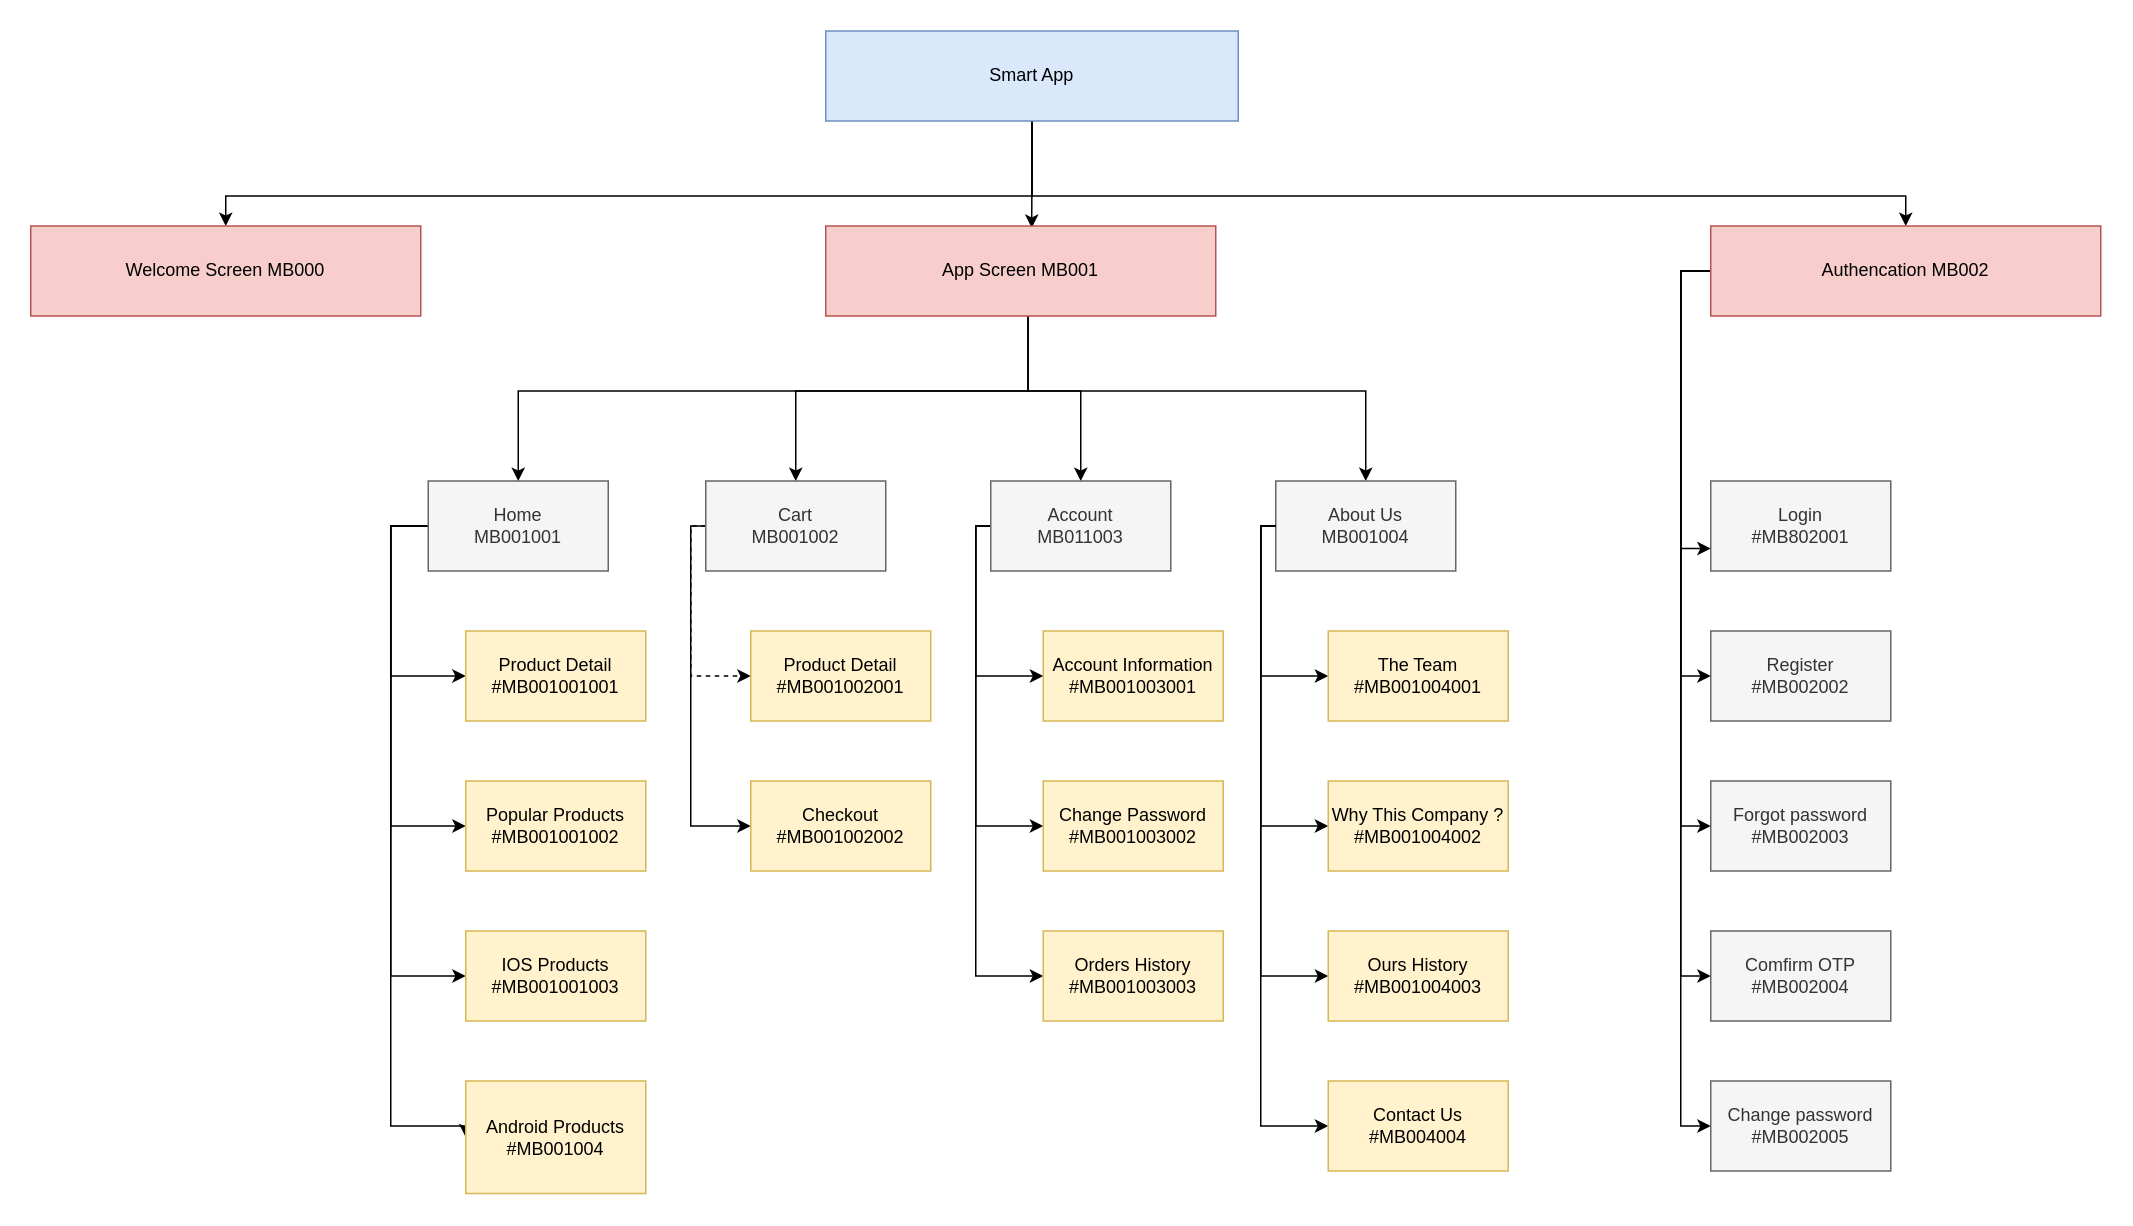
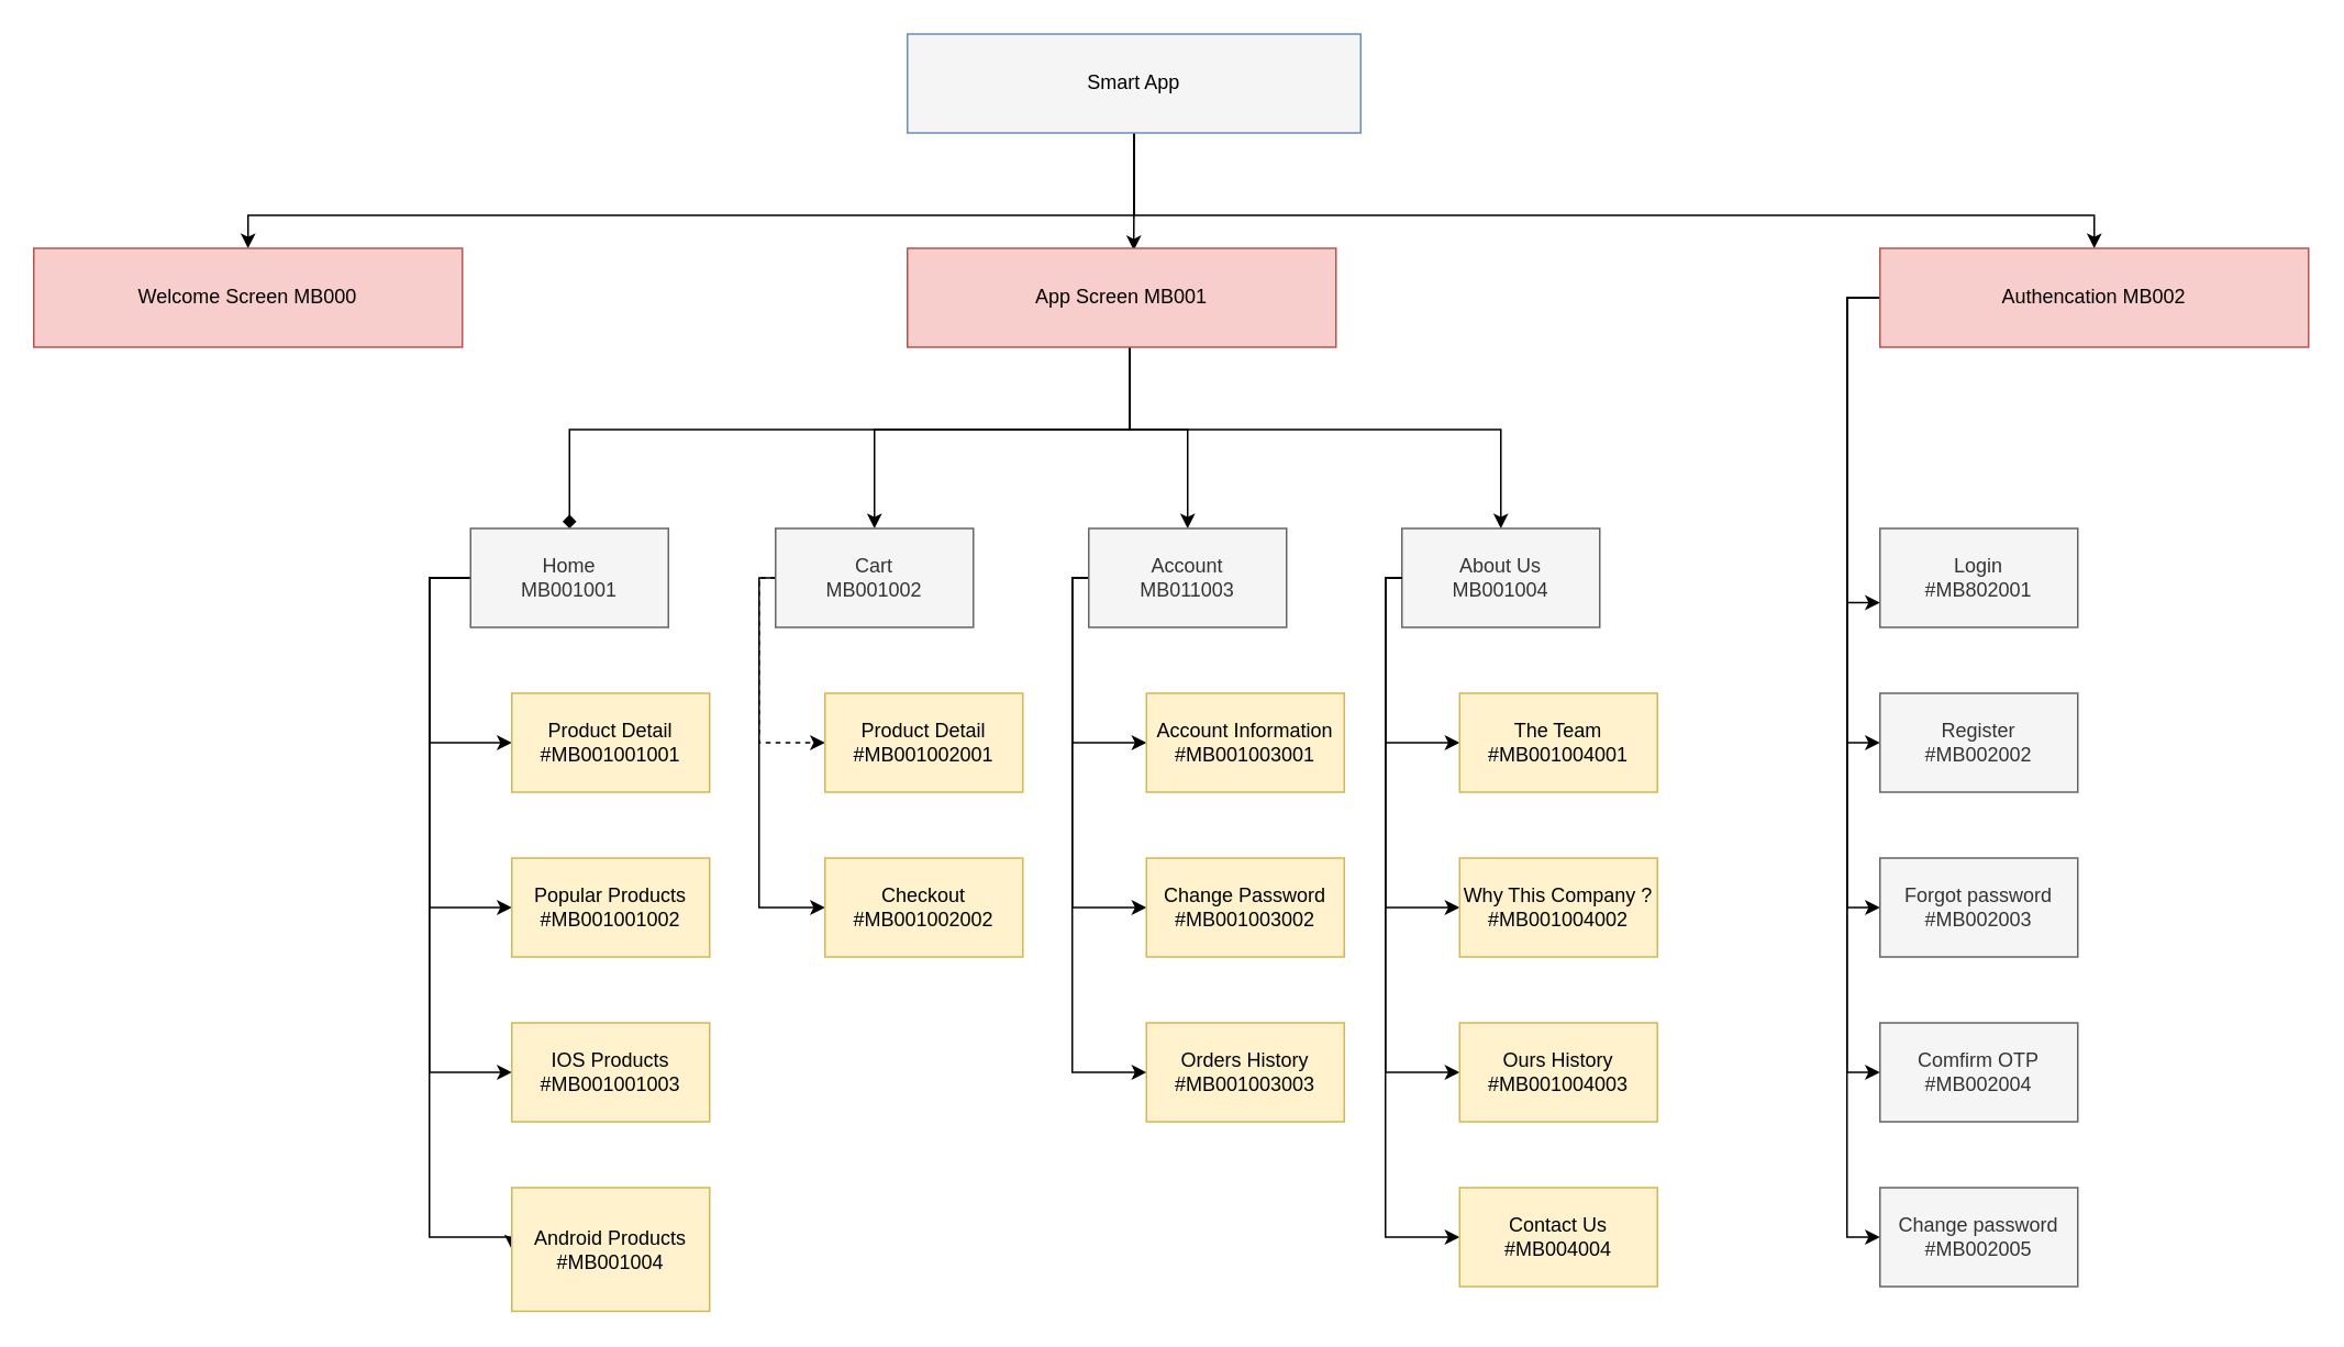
- <mxCell id="5" value="Smart App" style="rounded=0;whiteSpace=wrap;html=1;fillColor=#dae8fc;strokeColor=#6c8ebf;" parent="1" vertex="1"><mxGeometry x="550" y="20" width="275" height="60" as="geometry" /></mxCell>
+ <mxCell id="5" value="Smart App" style="rounded=0;whiteSpace=wrap;html=1;fillColor=#f5f5f5;strokeColor=#6c8ebf;" parent="1" vertex="1"><mxGeometry x="550" y="20" width="275" height="60" as="geometry" /></mxCell>
- <mxCell id="7" style="edgeStyle=orthogonalEdgeStyle;rounded=0;orthogonalLoop=1;jettySize=auto;html=1;entryX=0.5;entryY=0;entryDx=0;entryDy=0;" parent="1" source="11" target="16" edge="1"><mxGeometry relative="1" as="geometry"><Array as="points"><mxPoint x="685" y="260" /><mxPoint x="345" y="260" /></Array></mxGeometry></mxCell>
+ <mxCell id="7" style="edgeStyle=orthogonalEdgeStyle;rounded=0;orthogonalLoop=1;jettySize=auto;html=1;entryX=0.5;entryY=0;entryDx=0;entryDy=0;endArrow=diamond;" parent="1" source="11" target="16" edge="1"><mxGeometry relative="1" as="geometry"><Array as="points"><mxPoint x="685" y="260" /><mxPoint x="345" y="260" /></Array></mxGeometry></mxCell>
